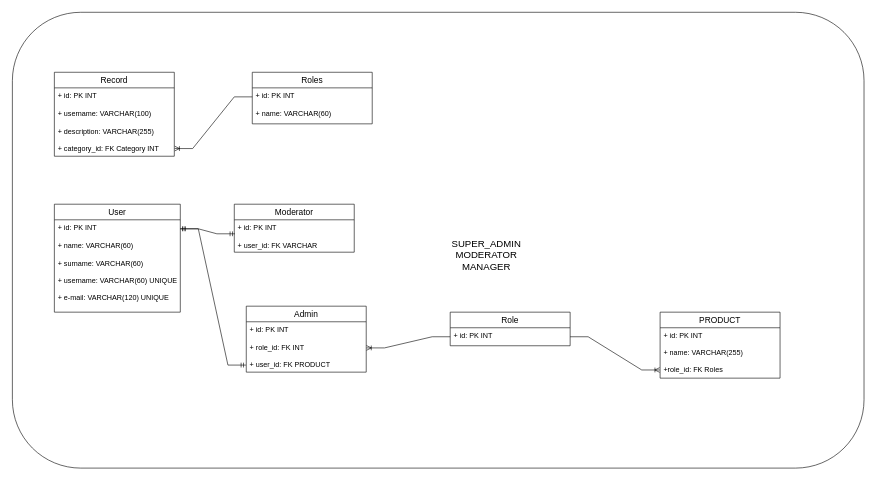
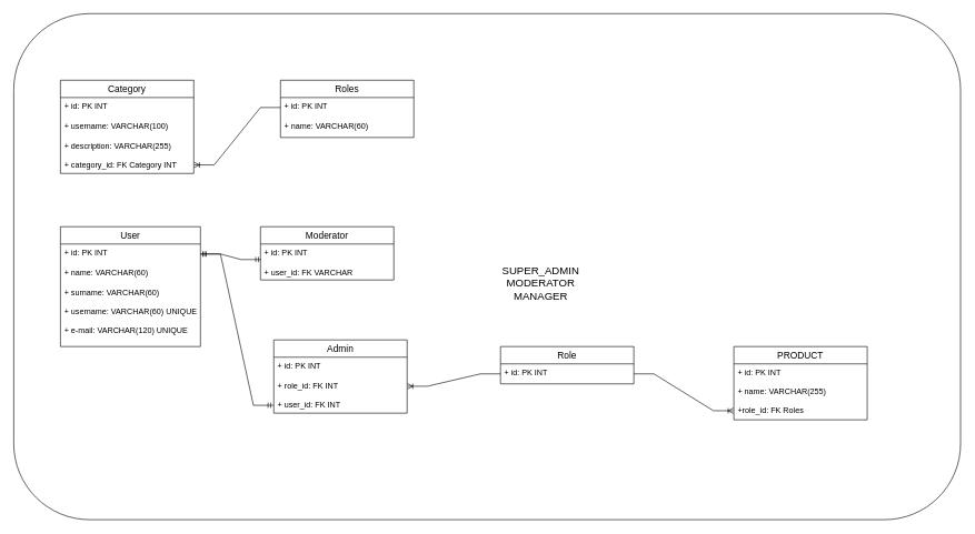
- <mxCell id="3" value="Record" style="swimlane;fontStyle=0;childLayout=stackLayout;horizontal=1;startSize=26;horizontalStack=0;resizeParent=1;resizeParentMax=0;resizeLast=0;collapsible=1;marginBottom=0;align=center;fontSize=14;" parent="1" vertex="1"><mxGeometry x="90" y="120" width="200" height="140" as="geometry" /></mxCell>
+ <mxCell id="3" value="Category" style="swimlane;fontStyle=0;childLayout=stackLayout;horizontal=1;startSize=26;horizontalStack=0;resizeParent=1;resizeParentMax=0;resizeLast=0;collapsible=1;marginBottom=0;align=center;fontSize=14;" parent="1" vertex="1"><mxGeometry x="90" y="120" width="200" height="140" as="geometry" /></mxCell>
- <mxCell id="22" value="+ role_id: FK INT&#10;&#10;+ user_id: FK PRODUCT" style="text;strokeColor=none;fillColor=none;spacingLeft=4;spacingRight=4;overflow=hidden;rotatable=0;points=[[0,0.5],[1,0.5]];portConstraint=eastwest;fontSize=12;" parent="20" vertex="1"><mxGeometry y="56" width="200" height="54" as="geometry" /></mxCell>
+ <mxCell id="22" value="+ role_id: FK INT&#10;&#10;+ user_id: FK INT" style="text;strokeColor=none;fillColor=none;spacingLeft=4;spacingRight=4;overflow=hidden;rotatable=0;points=[[0,0.5],[1,0.5]];portConstraint=eastwest;fontSize=12;" parent="20" vertex="1"><mxGeometry y="56" width="200" height="54" as="geometry" /></mxCell>
